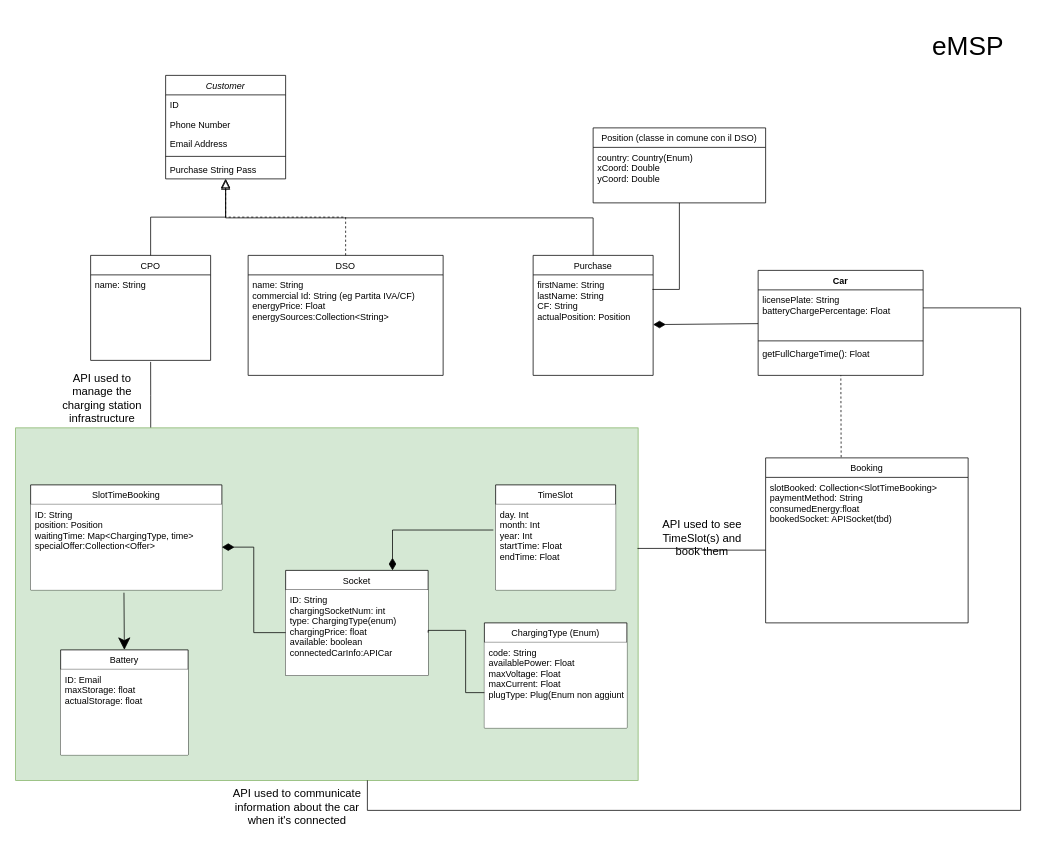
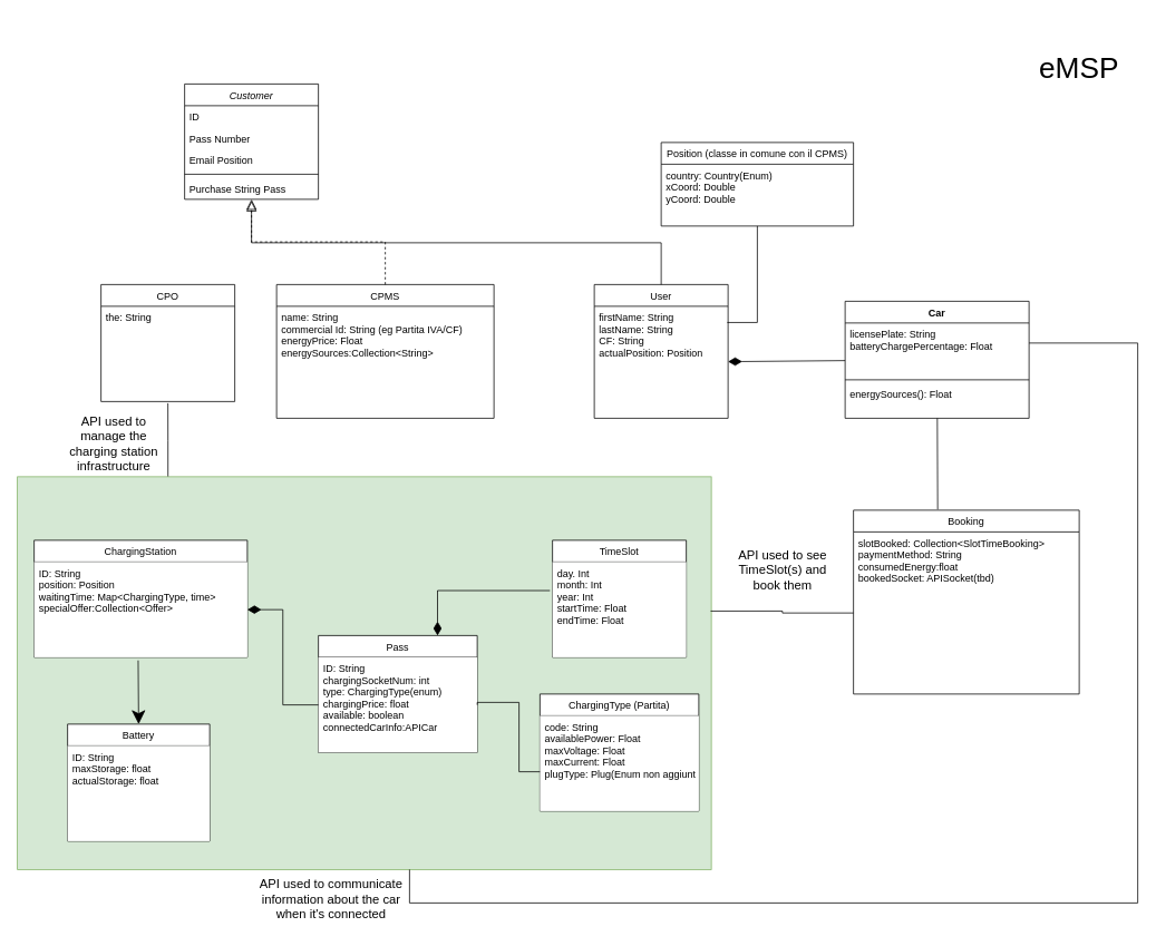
- <mxCell id="35" value="&lt;font style=&quot;font-size: 35px;&quot;&gt;eMSP&lt;/font&gt;" style="text;html=1;strokeColor=none;fillColor=none;align=center;verticalAlign=middle;whiteSpace=wrap;rounded=0;" vertex="1" parent="1"><mxGeometry x="1230" y="20" width="120" height="80" as="geometry" /></mxCell>
+ <mxCell id="35" value="&lt;font style=&quot;font-size: 35px;&quot;&gt;eMSP&lt;/font&gt;" style="text;html=1;strokeColor=none;fillColor=none;align=center;verticalAlign=middle;whiteSpace=wrap;rounded=0;" vertex="1" parent="1"><mxGeometry x="1230" y="40" width="120" height="80" as="geometry" /></mxCell>
- <mxCell id="5" value="Phone Number" style="text;align=left;verticalAlign=top;spacingLeft=4;spacingRight=4;overflow=hidden;rotatable=0;points=[[0,0.5],[1,0.5]];portConstraint=eastwest;rounded=0;shadow=0;html=0;" parent="3" vertex="1"><mxGeometry y="52" width="160" height="26" as="geometry" /></mxCell>
+ <mxCell id="5" value="Pass Number" style="text;align=left;verticalAlign=top;spacingLeft=4;spacingRight=4;overflow=hidden;rotatable=0;points=[[0,0.5],[1,0.5]];portConstraint=eastwest;rounded=0;shadow=0;html=0;" parent="3" vertex="1"><mxGeometry y="52" width="160" height="26" as="geometry" /></mxCell>
- <mxCell id="44" value="Position (classe in comune con il DSO)" style="swimlane;fontStyle=0;align=center;verticalAlign=top;childLayout=stackLayout;horizontal=1;startSize=26;horizontalStack=0;resizeParent=1;resizeLast=0;collapsible=1;marginBottom=0;rounded=0;shadow=0;strokeWidth=1;" vertex="1" parent="1"><mxGeometry x="790" y="170" width="230" height="100" as="geometry"><mxRectangle x="340" y="380" width="170" height="26" as="alternateBounds" /></mxGeometry></mxCell>
+ <mxCell id="44" value="Position (classe in comune con il CPMS)" style="swimlane;fontStyle=0;align=center;verticalAlign=top;childLayout=stackLayout;horizontal=1;startSize=26;horizontalStack=0;resizeParent=1;resizeLast=0;collapsible=1;marginBottom=0;rounded=0;shadow=0;strokeWidth=1;" vertex="1" parent="1"><mxGeometry x="790" y="170" width="230" height="100" as="geometry"><mxRectangle x="340" y="380" width="170" height="26" as="alternateBounds" /></mxGeometry></mxCell>
- <mxCell id="6" value="Email Address" style="text;align=left;verticalAlign=top;spacingLeft=4;spacingRight=4;overflow=hidden;rotatable=0;points=[[0,0.5],[1,0.5]];portConstraint=eastwest;rounded=0;shadow=0;html=0;" parent="3" vertex="1"><mxGeometry y="78" width="160" height="26" as="geometry" /></mxCell>
+ <mxCell id="6" value="Email Position" style="text;align=left;verticalAlign=top;spacingLeft=4;spacingRight=4;overflow=hidden;rotatable=0;points=[[0,0.5],[1,0.5]];portConstraint=eastwest;rounded=0;shadow=0;html=0;" parent="3" vertex="1"><mxGeometry y="78" width="160" height="26" as="geometry" /></mxCell>
- <mxCell id="11" value="" style="endArrow=block;endSize=10;endFill=0;shadow=0;strokeWidth=1;rounded=0;edgeStyle=elbowEdgeStyle;elbow=vertical;" parent="1" source="9" target="3" edge="1"><mxGeometry width="160" relative="1" as="geometry"><mxPoint x="200" y="183" as="sourcePoint" /><mxPoint x="200" y="183" as="targetPoint" /></mxGeometry></mxCell>
- <mxCell id="12" value="DSO" style="swimlane;fontStyle=0;align=center;verticalAlign=top;childLayout=stackLayout;horizontal=1;startSize=26;horizontalStack=0;resizeParent=1;resizeLast=0;collapsible=1;marginBottom=0;rounded=0;shadow=0;strokeWidth=1;" parent="1" vertex="1"><mxGeometry x="330" y="340" width="260" height="160" as="geometry"><mxRectangle x="340" y="380" width="170" height="26" as="alternateBounds" /></mxGeometry></mxCell>
+ <mxCell id="12" value="CPMS" style="swimlane;fontStyle=0;align=center;verticalAlign=top;childLayout=stackLayout;horizontal=1;startSize=26;horizontalStack=0;resizeParent=1;resizeLast=0;collapsible=1;marginBottom=0;rounded=0;shadow=0;strokeWidth=1;" parent="1" vertex="1"><mxGeometry x="330" y="340" width="260" height="160" as="geometry"><mxRectangle x="340" y="380" width="170" height="26" as="alternateBounds" /></mxGeometry></mxCell>
- <mxCell id="15" value="Purchase" style="swimlane;fontStyle=0;align=center;verticalAlign=top;childLayout=stackLayout;horizontal=1;startSize=26;horizontalStack=0;resizeParent=1;resizeLast=0;collapsible=1;marginBottom=0;rounded=0;shadow=0;strokeWidth=1;" parent="1" vertex="1"><mxGeometry x="710" y="340" width="160" height="160" as="geometry"><mxRectangle x="340" y="380" width="170" height="26" as="alternateBounds" /></mxGeometry></mxCell>
+ <mxCell id="15" value="User" style="swimlane;fontStyle=0;align=center;verticalAlign=top;childLayout=stackLayout;horizontal=1;startSize=26;horizontalStack=0;resizeParent=1;resizeLast=0;collapsible=1;marginBottom=0;rounded=0;shadow=0;strokeWidth=1;" parent="1" vertex="1"><mxGeometry x="710" y="340" width="160" height="160" as="geometry"><mxRectangle x="340" y="380" width="170" height="26" as="alternateBounds" /></mxGeometry></mxCell>
- <mxCell id="10" value="name: String" style="text;align=left;verticalAlign=top;spacingLeft=4;spacingRight=4;overflow=hidden;rotatable=0;points=[[0,0.5],[1,0.5]];portConstraint=eastwest;rounded=0;shadow=0;html=0;" parent="9" vertex="1"><mxGeometry y="26" width="160" height="114" as="geometry" /></mxCell>
+ <mxCell id="10" value="the: String" style="text;align=left;verticalAlign=top;spacingLeft=4;spacingRight=4;overflow=hidden;rotatable=0;points=[[0,0.5],[1,0.5]];portConstraint=eastwest;rounded=0;shadow=0;html=0;" parent="9" vertex="1"><mxGeometry y="26" width="160" height="114" as="geometry" /></mxCell>
- <mxCell id="49" value="getFullChargeTime(): Float" style="text;strokeColor=none;fillColor=none;align=left;verticalAlign=top;spacingLeft=4;spacingRight=4;overflow=hidden;rotatable=0;points=[[0,0.5],[1,0.5]];portConstraint=eastwest;fontSize=12;" vertex="1" parent="46"><mxGeometry y="98" width="220" height="42" as="geometry" /></mxCell>
+ <mxCell id="49" value="energySources(): Float" style="text;strokeColor=none;fillColor=none;align=left;verticalAlign=top;spacingLeft=4;spacingRight=4;overflow=hidden;rotatable=0;points=[[0,0.5],[1,0.5]];portConstraint=eastwest;fontSize=12;" vertex="1" parent="46"><mxGeometry y="98" width="220" height="42" as="geometry" /></mxCell>
- <mxCell id="27" value="" style="endArrow=none;html=1;rounded=0;endSize=14;strokeWidth=1;endFill=0;exitX=0.373;exitY=-0.004;exitDx=0;exitDy=0;exitPerimeter=0;dashed=1;" parent="1" source="32" target="46" edge="1"><mxGeometry width="50" height="50" relative="1" as="geometry"><mxPoint x="1220" y="560" as="sourcePoint" /><mxPoint x="1120" y="505.01" as="targetPoint" /></mxGeometry></mxCell>
+ <mxCell id="27" value="" style="endArrow=none;html=1;rounded=0;endSize=14;strokeWidth=1;endFill=0;exitX=0.373;exitY=-0.004;exitDx=0;exitDy=0;exitPerimeter=0;" parent="1" source="32" target="46" edge="1"><mxGeometry width="50" height="50" relative="1" as="geometry"><mxPoint x="1220" y="560" as="sourcePoint" /><mxPoint x="1120" y="505.01" as="targetPoint" /></mxGeometry></mxCell>
- <mxCell id="20" value="SlotTimeBooking" style="swimlane;fontStyle=0;align=center;verticalAlign=top;childLayout=stackLayout;horizontal=1;startSize=26;horizontalStack=0;resizeParent=1;resizeLast=0;collapsible=1;marginBottom=0;rounded=0;shadow=0;strokeWidth=1;" parent="1" vertex="1"><mxGeometry x="40" y="646" width="255" height="140" as="geometry"><mxRectangle x="130" y="380" width="160" height="26" as="alternateBounds" /></mxGeometry></mxCell>
+ <mxCell id="20" value="ChargingStation" style="swimlane;fontStyle=0;align=center;verticalAlign=top;childLayout=stackLayout;horizontal=1;startSize=26;horizontalStack=0;resizeParent=1;resizeLast=0;collapsible=1;marginBottom=0;rounded=0;shadow=0;strokeWidth=1;" parent="1" vertex="1"><mxGeometry x="40" y="646" width="255" height="140" as="geometry"><mxRectangle x="130" y="380" width="160" height="26" as="alternateBounds" /></mxGeometry></mxCell>
- <mxCell id="34" value="&lt;div&gt;API used to see &lt;br&gt;&lt;/div&gt;&lt;div&gt;TimeSlot(s) and &lt;br&gt;&lt;/div&gt;&lt;div&gt;book them&lt;/div&gt;" style="text;html=1;align=center;verticalAlign=middle;resizable=0;points=[];autosize=1;strokeColor=none;fillColor=none;fontSize=15;" vertex="1" parent="1"><mxGeometry x="870" y="681" width="130" height="70" as="geometry" /></mxCell>
+ <mxCell id="34" value="&lt;div&gt;API used to see &lt;br&gt;&lt;/div&gt;&lt;div&gt;TimeSlot(s) and &lt;br&gt;&lt;/div&gt;&lt;div&gt;book them&lt;/div&gt;" style="text;html=1;align=center;verticalAlign=middle;resizable=0;points=[];autosize=1;strokeColor=none;fillColor=none;fontSize=15;" vertex="1" parent="1"><mxGeometry x="870" y="646" width="130" height="70" as="geometry" /></mxCell>
- <mxCell id="24" value="Socket" style="swimlane;fontStyle=0;align=center;verticalAlign=top;childLayout=stackLayout;horizontal=1;startSize=26;horizontalStack=0;resizeParent=1;resizeLast=0;collapsible=1;marginBottom=0;rounded=0;shadow=0;strokeWidth=1;" parent="1" vertex="1"><mxGeometry x="380" y="760" width="190" height="140" as="geometry"><mxRectangle x="130" y="380" width="160" height="26" as="alternateBounds" /></mxGeometry></mxCell>
+ <mxCell id="24" value="Pass" style="swimlane;fontStyle=0;align=center;verticalAlign=top;childLayout=stackLayout;horizontal=1;startSize=26;horizontalStack=0;resizeParent=1;resizeLast=0;collapsible=1;marginBottom=0;rounded=0;shadow=0;strokeWidth=1;" parent="1" vertex="1"><mxGeometry x="380" y="760" width="190" height="140" as="geometry"><mxRectangle x="130" y="380" width="160" height="26" as="alternateBounds" /></mxGeometry></mxCell>
- <mxCell id="37" value="ChargingType (Enum)" style="swimlane;fontStyle=0;align=center;verticalAlign=top;childLayout=stackLayout;horizontal=1;startSize=26;horizontalStack=0;resizeParent=1;resizeLast=0;collapsible=1;marginBottom=0;rounded=0;shadow=0;strokeWidth=1;" vertex="1" parent="1"><mxGeometry x="645" y="830" width="190" height="140" as="geometry"><mxRectangle x="130" y="380" width="160" height="26" as="alternateBounds" /></mxGeometry></mxCell>
+ <mxCell id="37" value="ChargingType (Partita)" style="swimlane;fontStyle=0;align=center;verticalAlign=top;childLayout=stackLayout;horizontal=1;startSize=26;horizontalStack=0;resizeParent=1;resizeLast=0;collapsible=1;marginBottom=0;rounded=0;shadow=0;strokeWidth=1;" vertex="1" parent="1"><mxGeometry x="645" y="830" width="190" height="140" as="geometry"><mxRectangle x="130" y="380" width="160" height="26" as="alternateBounds" /></mxGeometry></mxCell>
- <mxCell id="30" value="ID: Email&#10;maxStorage: float&#10;actualStorage: float" style="text;align=left;verticalAlign=top;spacingLeft=4;spacingRight=4;overflow=hidden;rotatable=0;points=[[0,0.5],[1,0.5]];portConstraint=eastwest;rounded=0;shadow=0;html=0;fillColor=default;" parent="29" vertex="1"><mxGeometry y="26" width="170" height="114" as="geometry" /></mxCell>
+ <mxCell id="30" value="ID: String&#10;maxStorage: float&#10;actualStorage: float" style="text;align=left;verticalAlign=top;spacingLeft=4;spacingRight=4;overflow=hidden;rotatable=0;points=[[0,0.5],[1,0.5]];portConstraint=eastwest;rounded=0;shadow=0;html=0;fillColor=default;" parent="29" vertex="1"><mxGeometry y="26" width="170" height="114" as="geometry" /></mxCell>
